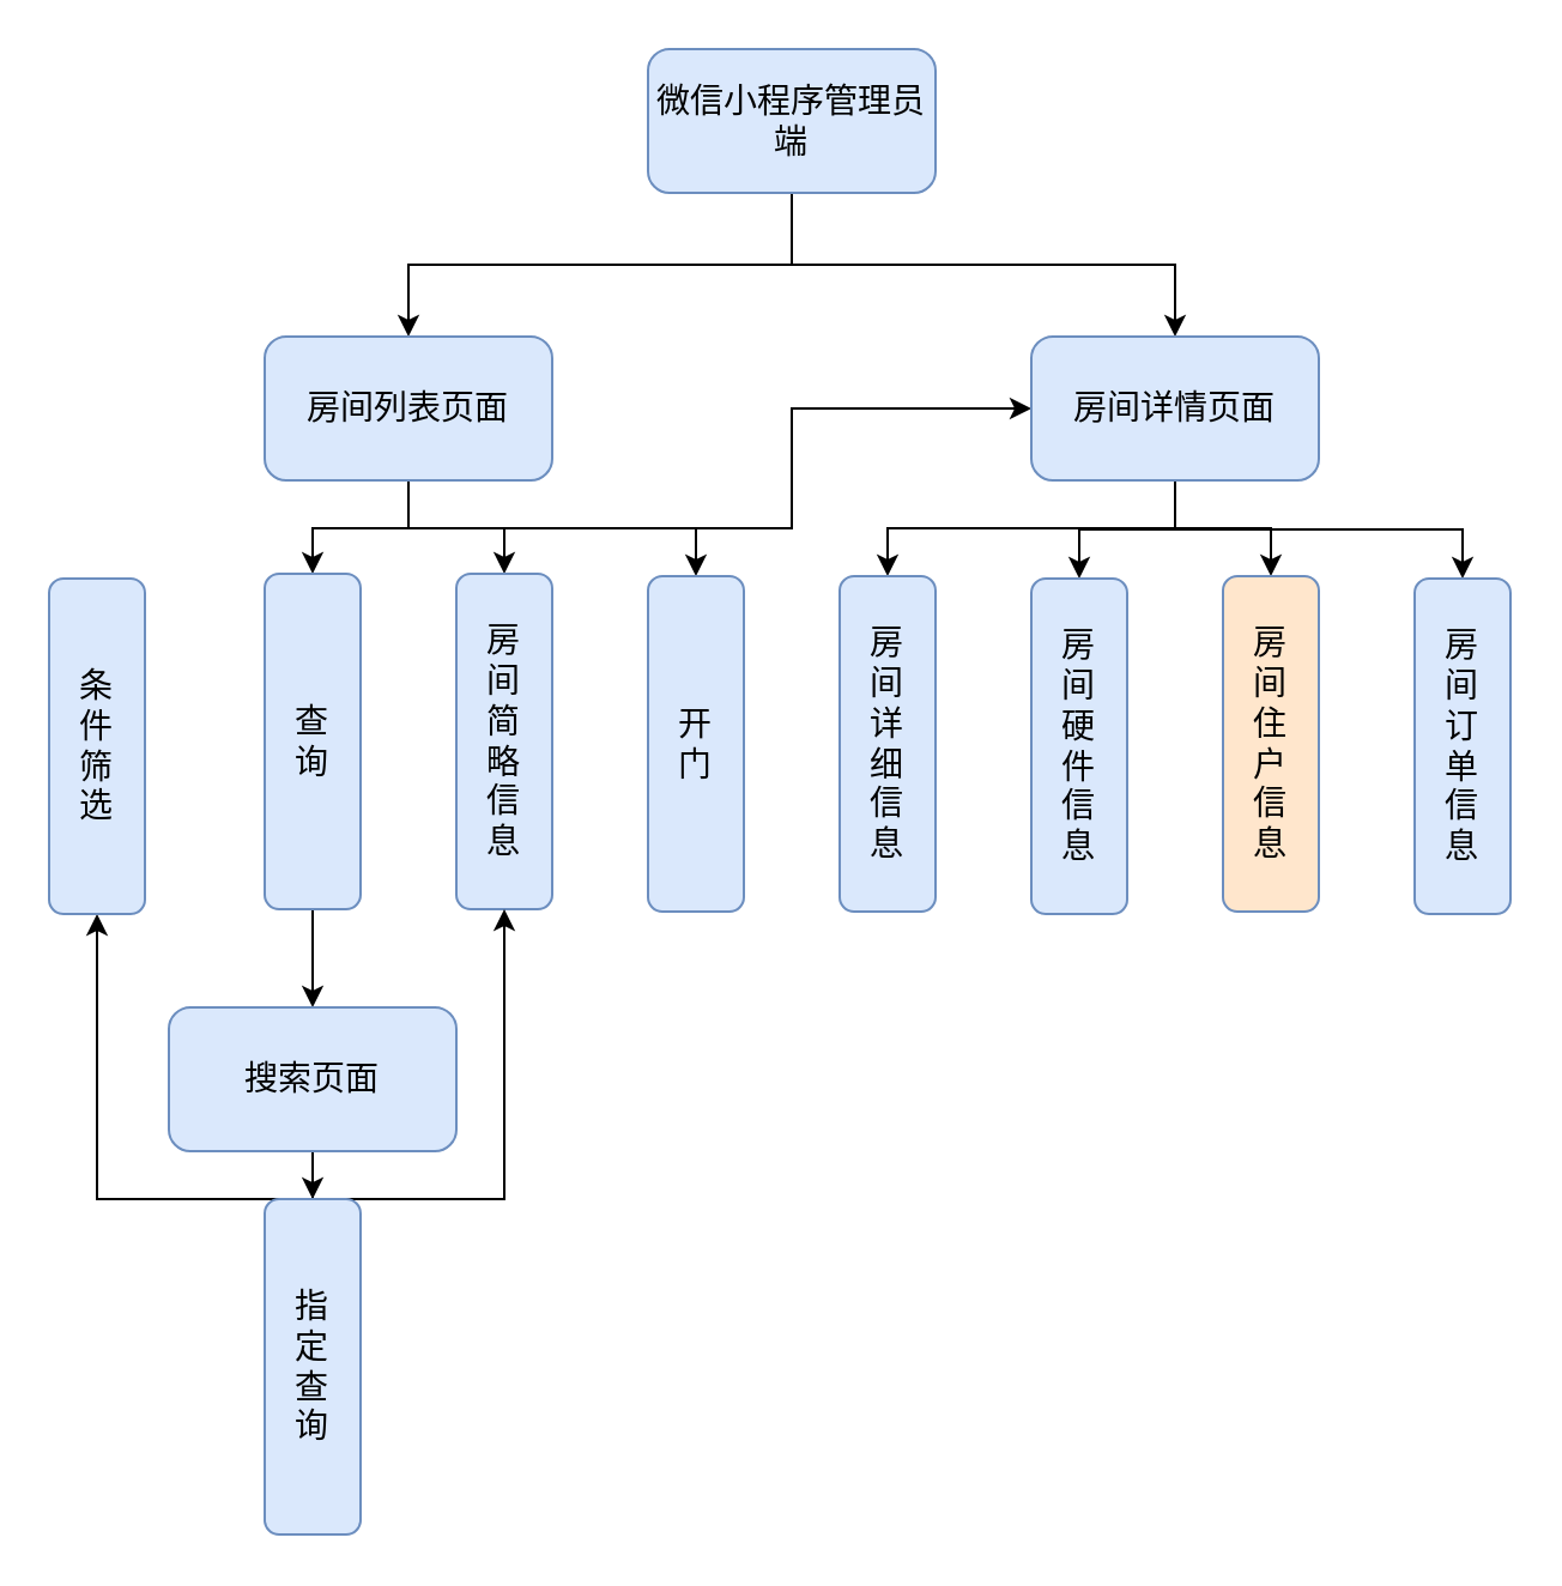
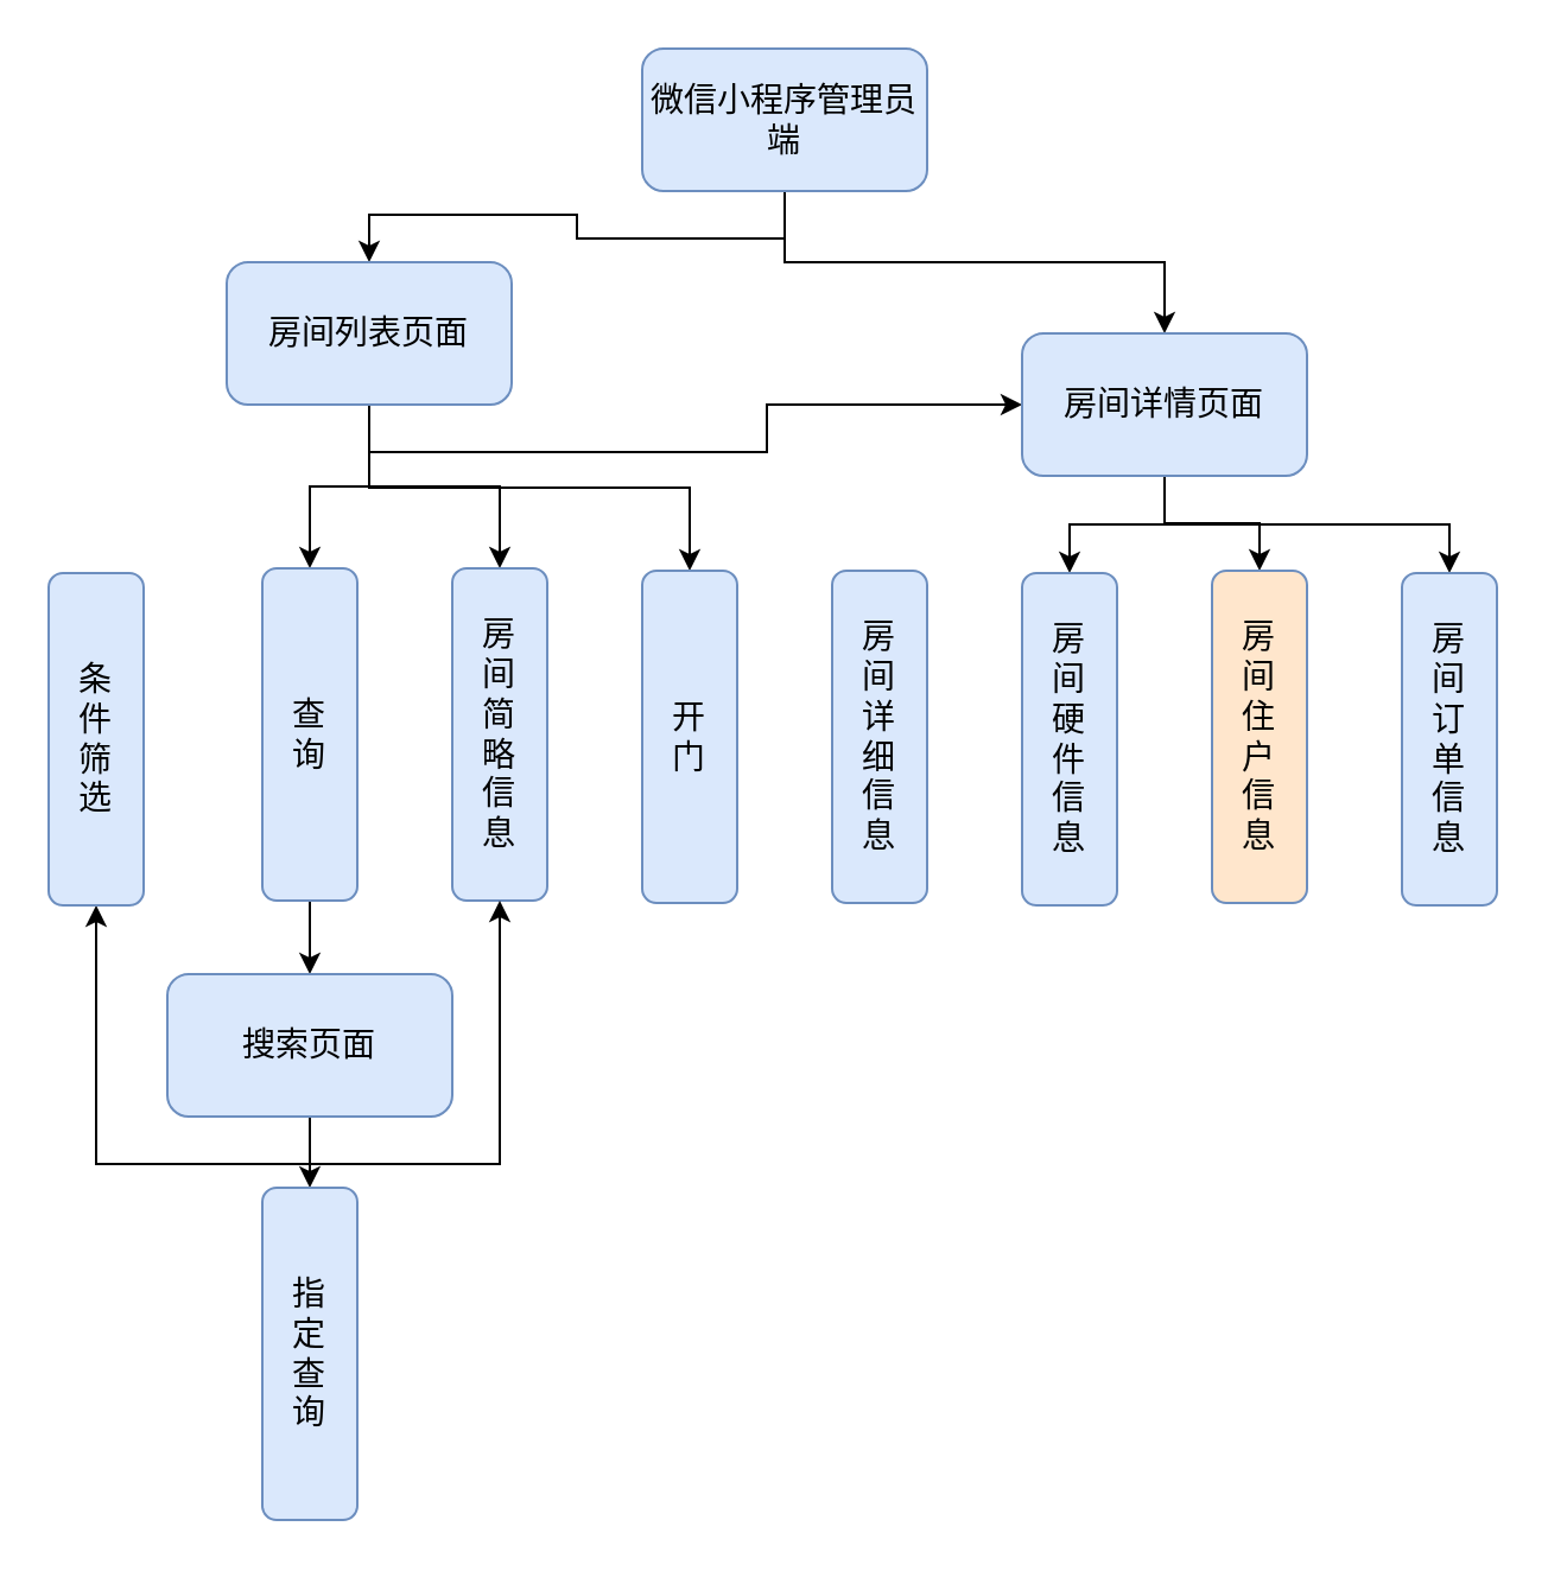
- <mxCell id="9" value="房间列表页面" style="rounded=1;whiteSpace=wrap;html=1;fillColor=#dae8fc;strokeColor=#6c8ebf;shadow=0;glass=0;sketch=0;fontSize=14;" parent="1" vertex="1"><mxGeometry x="110" y="140" width="120" height="60" as="geometry" /></mxCell>
+ <mxCell id="9" value="房间列表页面" style="rounded=1;whiteSpace=wrap;html=1;fillColor=#dae8fc;strokeColor=#6c8ebf;shadow=0;glass=0;sketch=0;fontSize=14;" parent="1" vertex="1"><mxGeometry x="95" y="110" width="120" height="60" as="geometry" /></mxCell>
- <mxCell id="12" style="edgeStyle=orthogonalEdgeStyle;rounded=0;orthogonalLoop=1;jettySize=auto;html=1;exitX=0.5;exitY=1;exitDx=0;exitDy=0;entryX=0.5;entryY=0;entryDx=0;entryDy=0;" parent="1" source="14" target="17" edge="1"><mxGeometry relative="1" as="geometry" /></mxCell>
- <mxCell id="25" value="搜索页面" style="rounded=1;whiteSpace=wrap;html=1;fillColor=#dae8fc;strokeColor=#6c8ebf;shadow=0;glass=0;sketch=0;fontSize=14;" parent="1" vertex="1"><mxGeometry x="70" y="420" width="120" height="60" as="geometry" /></mxCell>
+ <mxCell id="25" value="搜索页面" style="rounded=1;whiteSpace=wrap;html=1;fillColor=#dae8fc;strokeColor=#6c8ebf;shadow=0;glass=0;sketch=0;fontSize=14;" parent="1" vertex="1"><mxGeometry x="70" y="410" width="120" height="60" as="geometry" /></mxCell>
